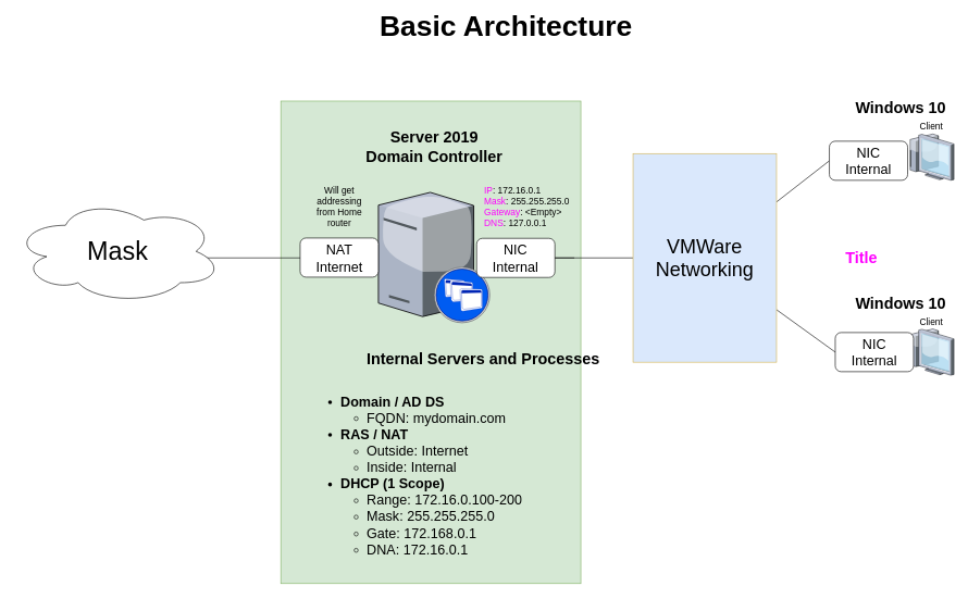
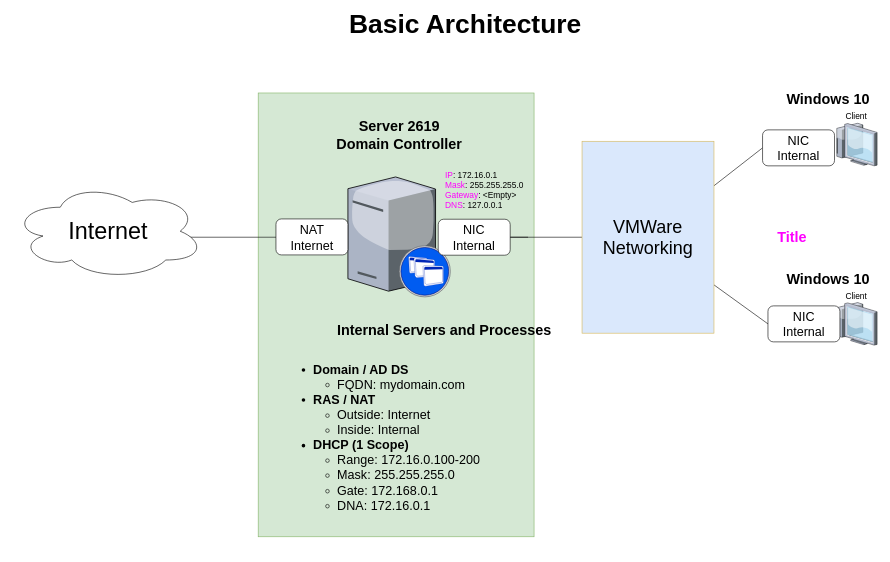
- <mxCell id="13" value="&lt;div&gt;Server 2019 &lt;br&gt;&lt;/div&gt;&lt;div&gt;Domain Controller&lt;br&gt; &lt;/div&gt;" style="text;strokeColor=none;fillColor=none;html=1;fontSize=24;fontStyle=1;verticalAlign=middle;align=center;" vertex="1" parent="1"><mxGeometry x="234.5" y="205" width="861" height="40" as="geometry" /></mxCell>
+ <mxCell id="13" value="&lt;div&gt;Server 2619 &lt;br&gt;&lt;/div&gt;&lt;div&gt;Domain Controller&lt;br&gt; &lt;/div&gt;" style="text;strokeColor=none;fillColor=none;html=1;fontSize=24;fontStyle=1;verticalAlign=middle;align=center;" vertex="1" parent="1"><mxGeometry x="234.5" y="205" width="861" height="40" as="geometry" /></mxCell>
- <mxCell id="25" value="&lt;div&gt;Will get addressing &lt;br&gt;&lt;/div&gt;&lt;div&gt;from Home router&lt;/div&gt;" style="text;strokeColor=none;fillColor=none;html=1;whiteSpace=wrap;verticalAlign=top;overflow=hidden;fontSize=14;align=center;" vertex="1" parent="1"><mxGeometry x="464.61" y="276" width="110" height="80" as="geometry" /></mxCell>
- <mxCell id="10" value="&lt;font style=&quot;font-size: 39px;&quot;&gt;Mask&lt;/font&gt;" style="ellipse;shape=cloud;whiteSpace=wrap;html=1;" vertex="1" parent="1"><mxGeometry x="20" y="305" width="320" height="160" as="geometry" /></mxCell>
+ <mxCell id="10" value="&lt;font style=&quot;font-size: 39px;&quot;&gt;Internet&lt;/font&gt;" style="ellipse;shape=cloud;whiteSpace=wrap;html=1;" vertex="1" parent="1"><mxGeometry x="20" y="305" width="320" height="160" as="geometry" /></mxCell>
